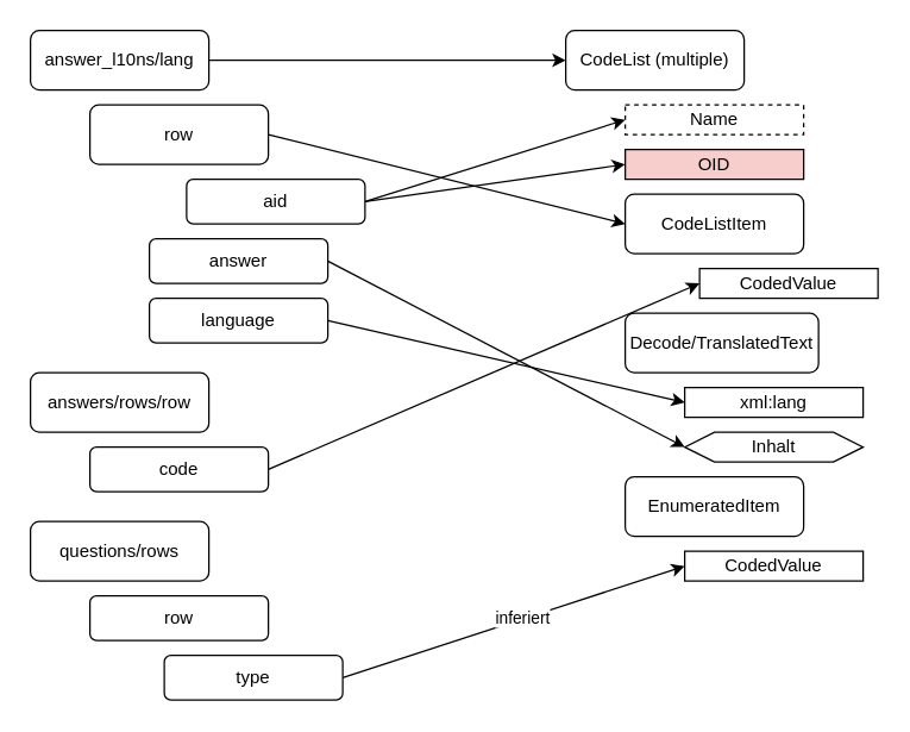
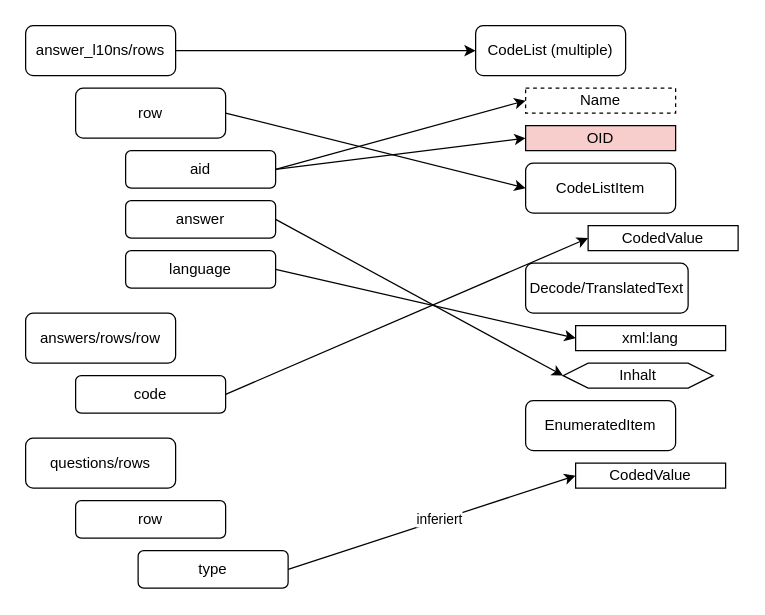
- <mxCell id="6" value="answer_l10ns/lang" style="rounded=1;whiteSpace=wrap;html=1;" vertex="1" parent="1"><mxGeometry x="20" y="20" width="120" height="40" as="geometry" /></mxCell>
+ <mxCell id="6" value="answer_l10ns/rows" style="rounded=1;whiteSpace=wrap;html=1;" vertex="1" parent="1"><mxGeometry x="20" y="20" width="120" height="40" as="geometry" /></mxCell>
- <mxCell id="12" value="aid" style="rounded=1;whiteSpace=wrap;html=1;" vertex="1" parent="1"><mxGeometry x="125" y="120" width="120" height="30" as="geometry" /></mxCell>
+ <mxCell id="12" value="aid" style="rounded=1;whiteSpace=wrap;html=1;" vertex="1" parent="1"><mxGeometry x="100" y="120" width="120" height="30" as="geometry" /></mxCell>
- <mxCell id="21" value="Inhalt" style="shape=hexagon;perimeter=hexagonPerimeter2;whiteSpace=wrap;html=1;fixedSize=1;" vertex="1" parent="1"><mxGeometry x="460" y="290" width="120" height="20" as="geometry" /></mxCell>
+ <mxCell id="21" value="Inhalt" style="shape=hexagon;perimeter=hexagonPerimeter2;whiteSpace=wrap;html=1;fixedSize=1;" vertex="1" parent="1"><mxGeometry x="450" y="290" width="120" height="20" as="geometry" /></mxCell>
